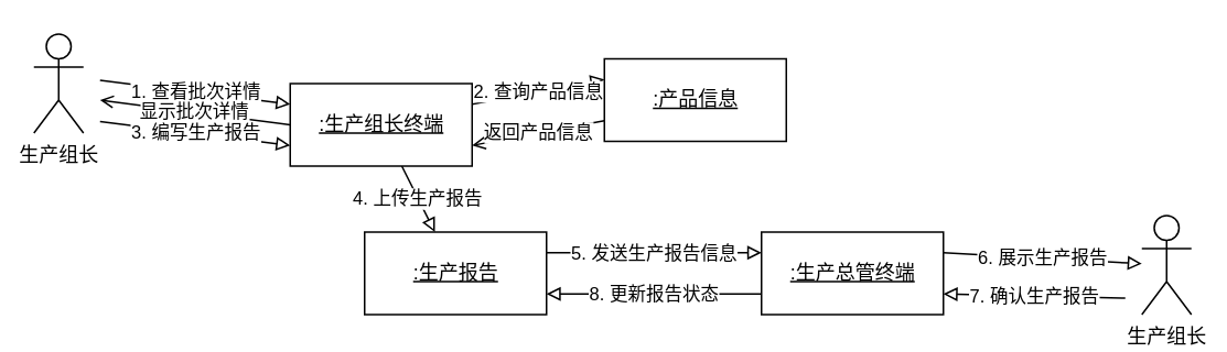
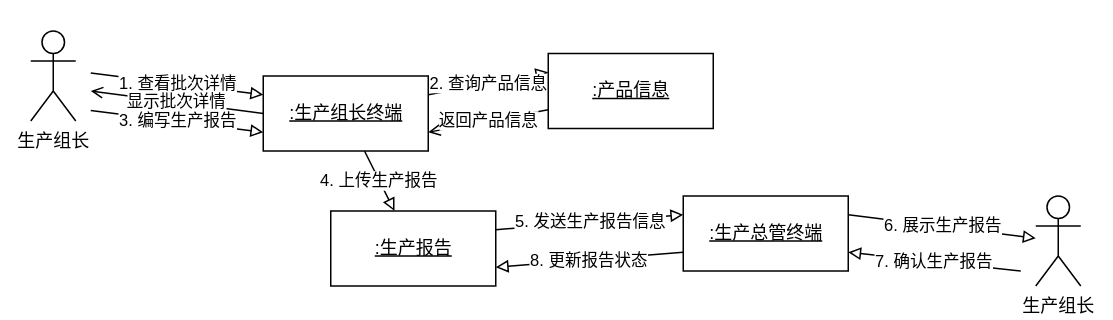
- <mxCell id="14" value="&lt;u&gt;:生产总管终端&lt;/u&gt;" style="html=1;" vertex="1" parent="1"><mxGeometry x="460" y="140" width="110" height="50" as="geometry" /></mxCell>
+ <mxCell id="14" value="&lt;u&gt;:生产总管终端&lt;/u&gt;" style="html=1;" vertex="1" parent="1"><mxGeometry x="455" y="130" width="110" height="50" as="geometry" /></mxCell>
